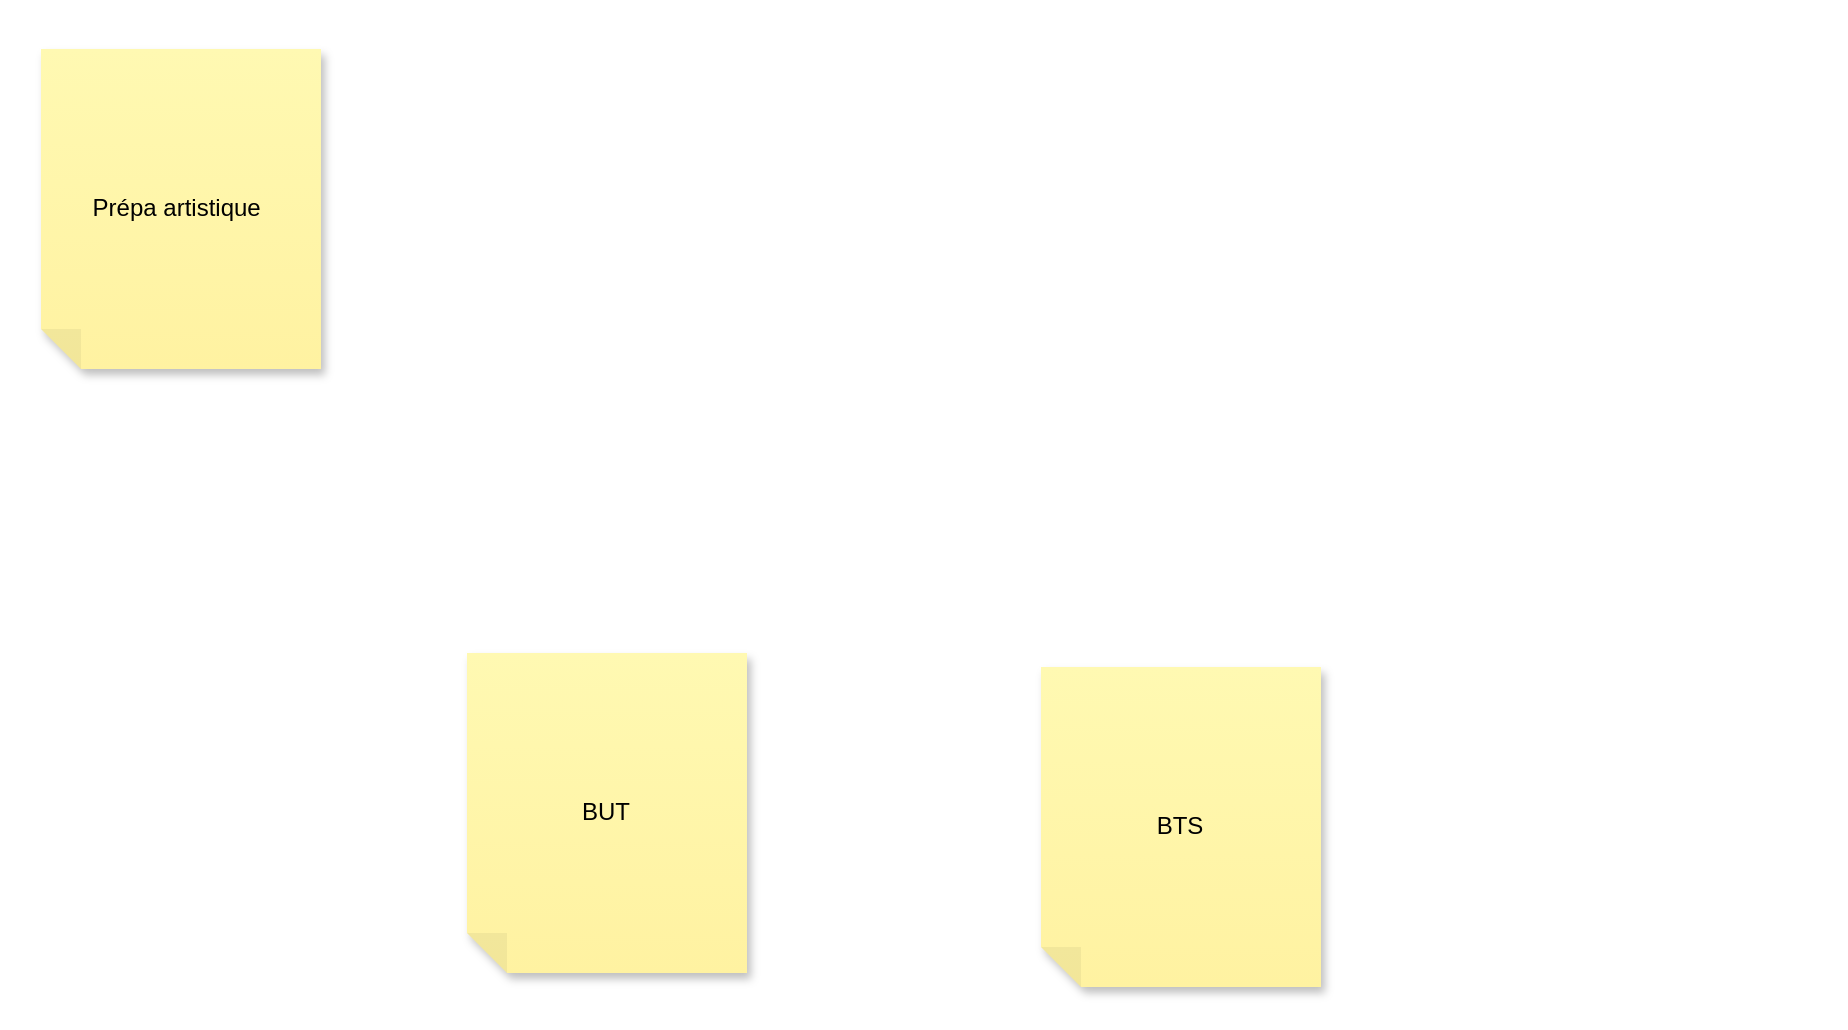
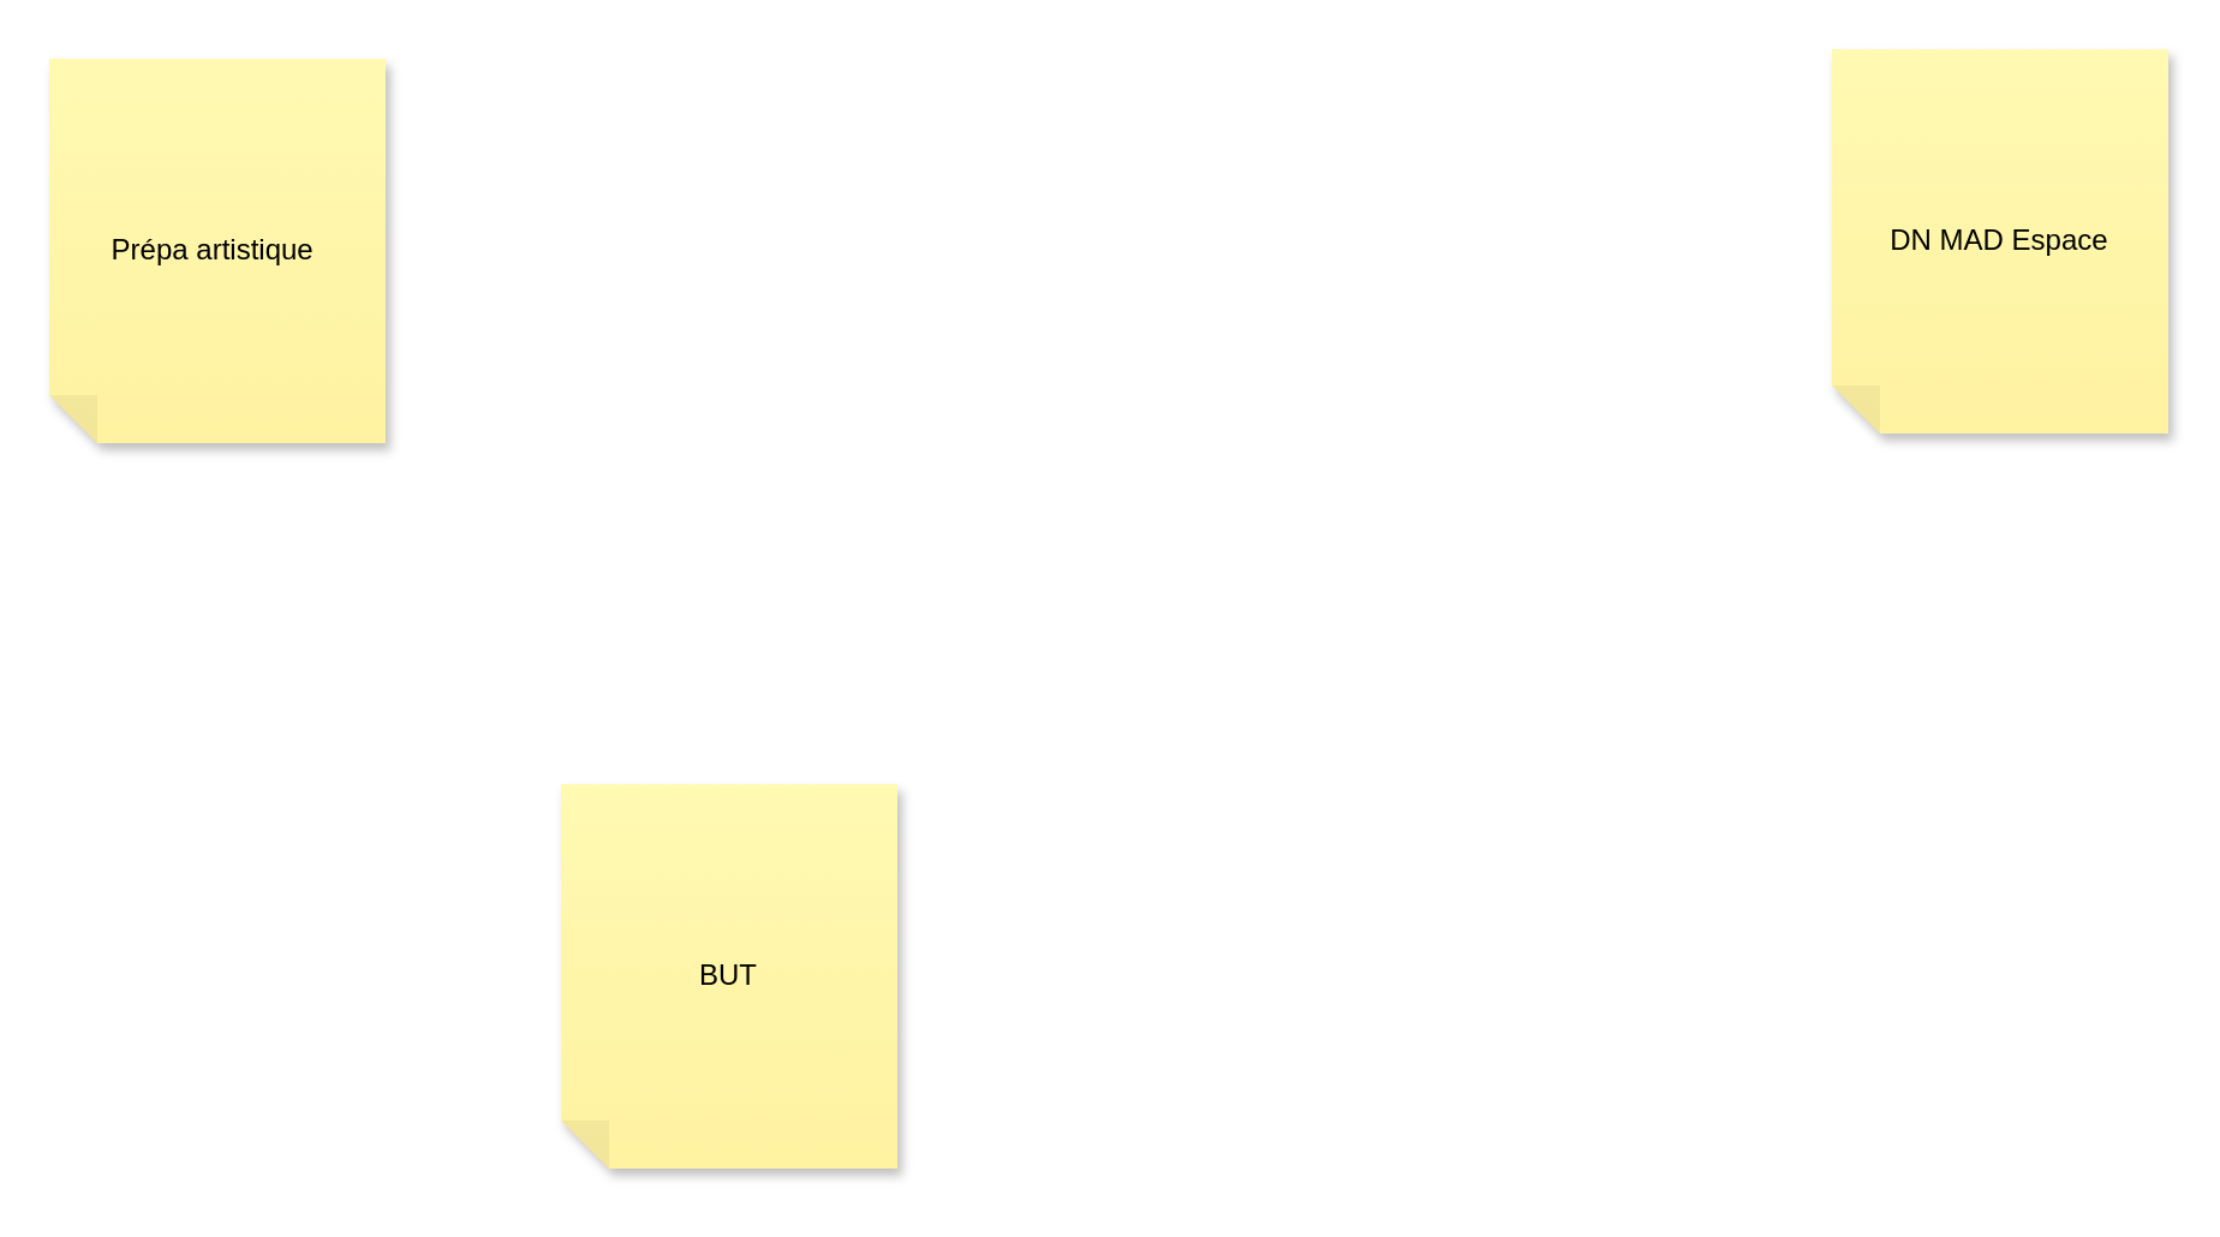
+ <mxCell id="5" value="DN MAD Espace" style="shape=note;whiteSpace=wrap;html=1;backgroundOutline=1;fontColor=#000000;darkOpacity=0.05;fillColor=#FFF9B2;strokeColor=none;fillStyle=solid;direction=west;gradientDirection=north;gradientColor=#FFF2A1;shadow=1;size=20;pointerEvents=1;" vertex="1" parent="1"><mxGeometry x="762" y="20" width="140" height="160" as="geometry" /></mxCell>
- <mxCell id="3" value="BTS" style="shape=note;whiteSpace=wrap;html=1;backgroundOutline=1;fontColor=#000000;darkOpacity=0.05;fillColor=#FFF9B2;strokeColor=none;fillStyle=solid;direction=west;gradientDirection=north;gradientColor=#FFF2A1;shadow=1;size=20;pointerEvents=1;" vertex="1" parent="1"><mxGeometry x="520" y="333" width="140" height="160" as="geometry" /></mxCell>
